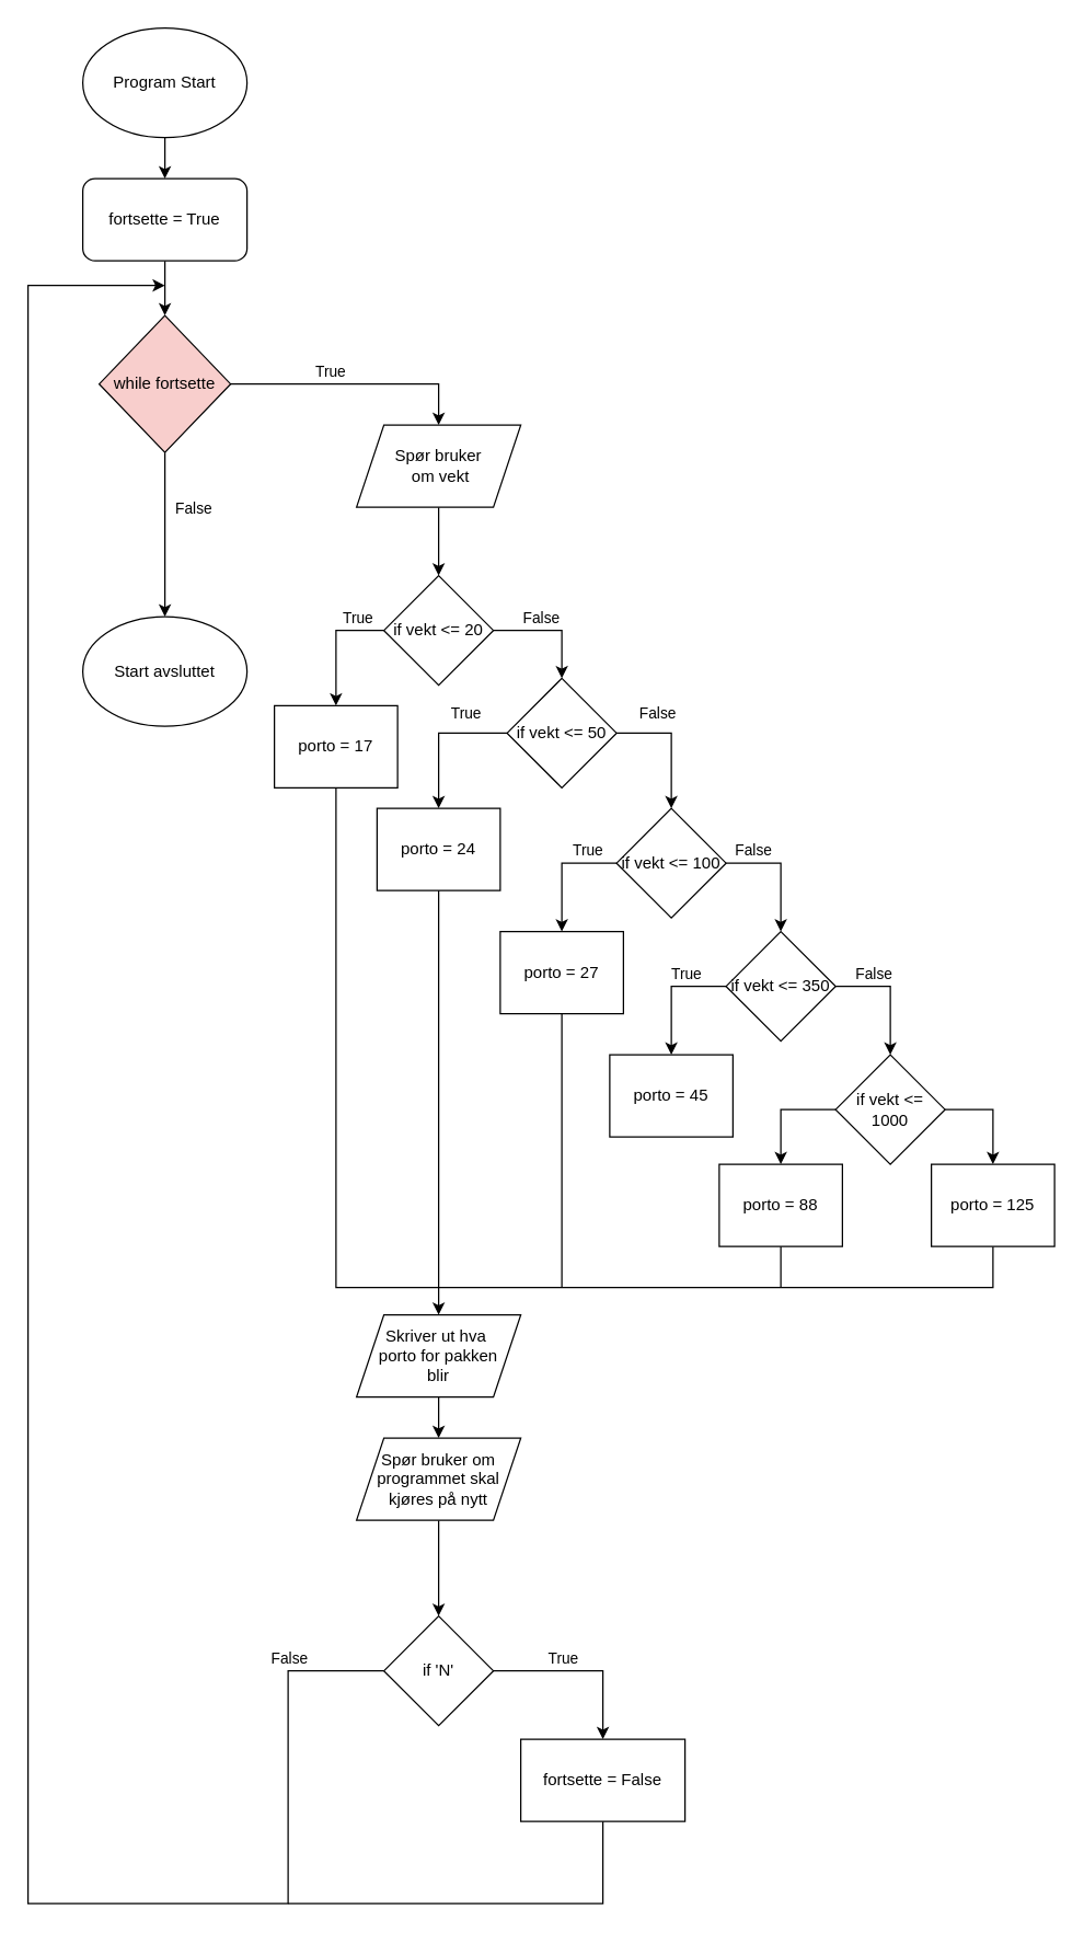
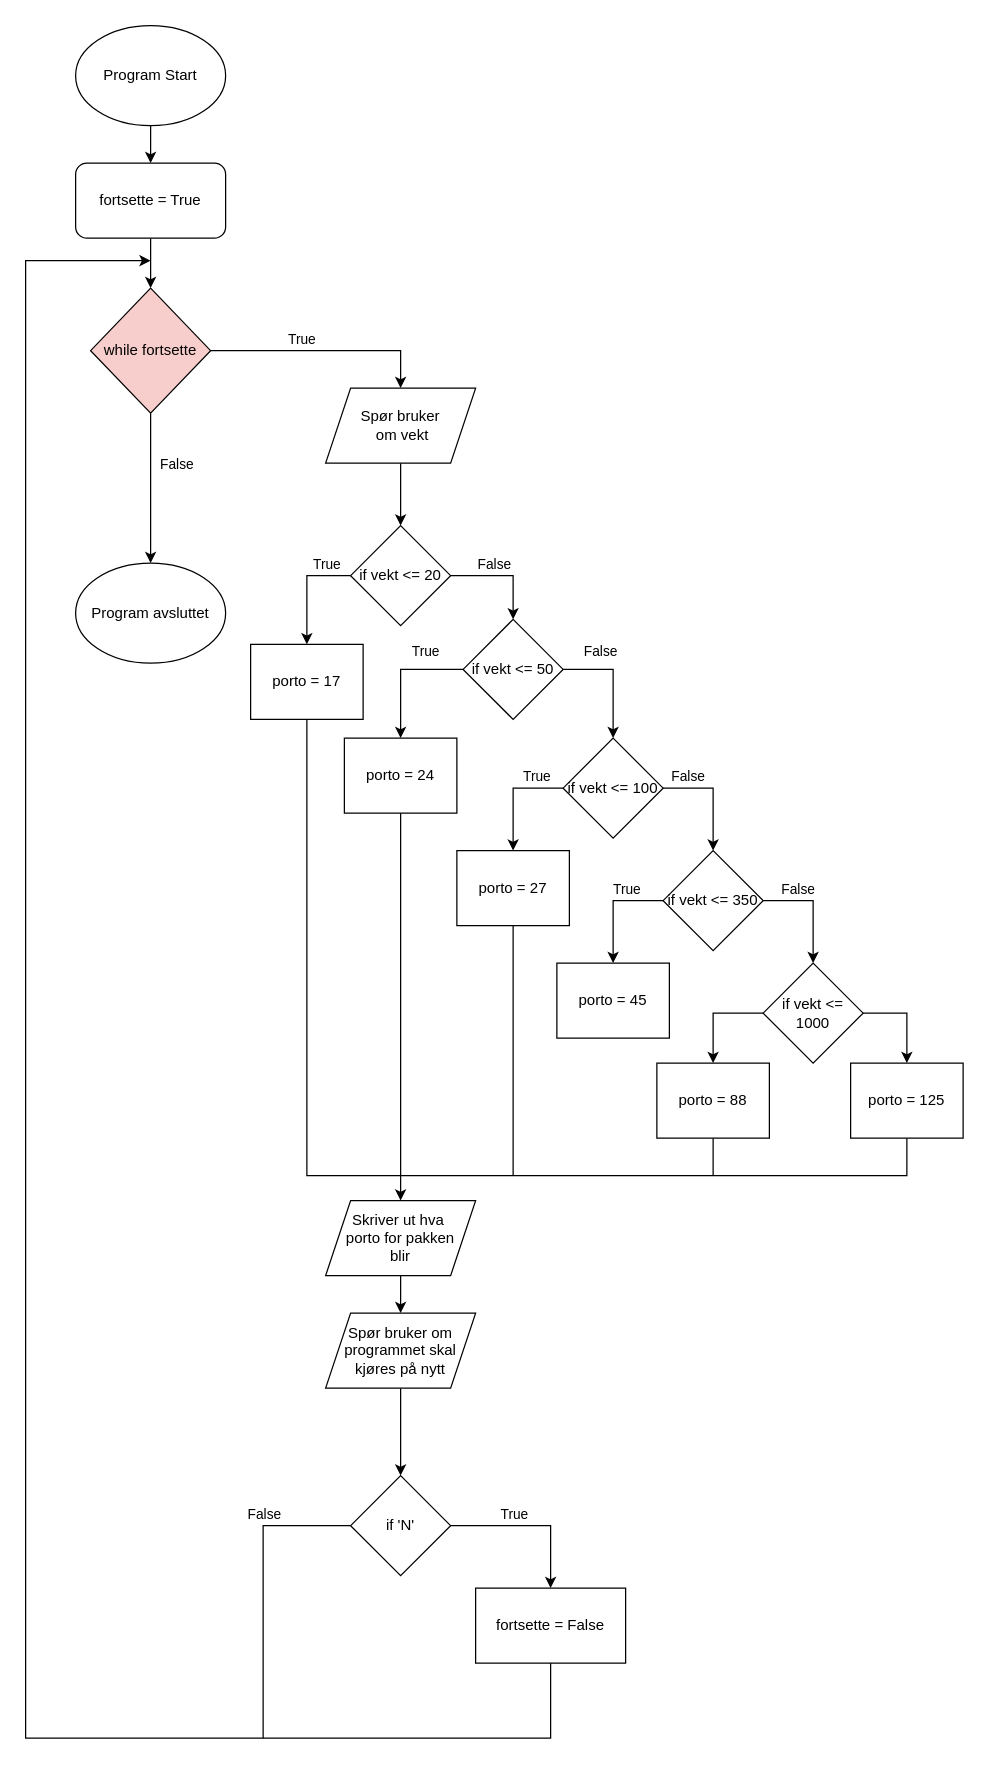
- <mxCell id="11" value="Start avsluttet" style="ellipse;whiteSpace=wrap;html=1;" vertex="1" parent="1"><mxGeometry x="60" y="450" width="120" height="80" as="geometry" /></mxCell>
+ <mxCell id="11" value="Program avsluttet" style="ellipse;whiteSpace=wrap;html=1;" vertex="1" parent="1"><mxGeometry x="60" y="450" width="120" height="80" as="geometry" /></mxCell>
